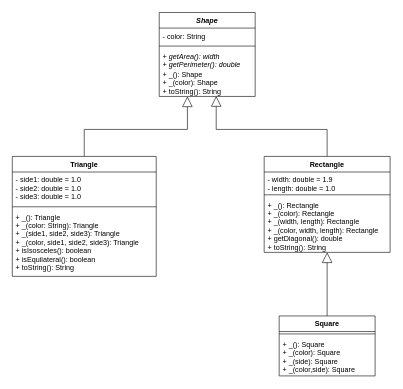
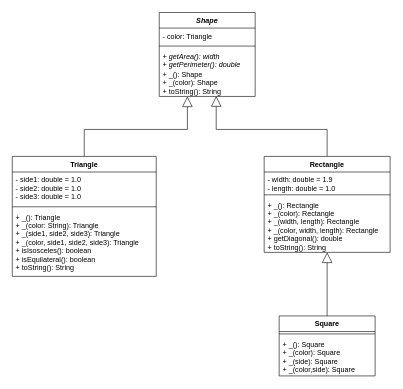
- <mxCell id="3" value="- color: String" style="text;strokeColor=none;fillColor=none;align=left;verticalAlign=top;spacingLeft=4;spacingRight=4;overflow=hidden;rotatable=0;points=[[0,0.5],[1,0.5]];portConstraint=eastwest;" parent="2" vertex="1"><mxGeometry y="26" width="160" height="26" as="geometry" /></mxCell>
+ <mxCell id="3" value="- color: Triangle" style="text;strokeColor=none;fillColor=none;align=left;verticalAlign=top;spacingLeft=4;spacingRight=4;overflow=hidden;rotatable=0;points=[[0,0.5],[1,0.5]];portConstraint=eastwest;" parent="2" vertex="1"><mxGeometry y="26" width="160" height="26" as="geometry" /></mxCell>
